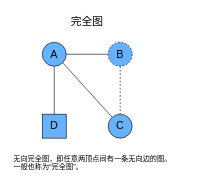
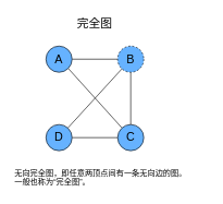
+ <mxCell id="7" style="edgeStyle=none;rounded=0;orthogonalLoop=1;jettySize=auto;html=1;endArrow=none;startFill=0;" parent="1" source="8" target="10" edge="1"><mxGeometry relative="1" as="geometry" /></mxCell>
- <mxCell id="3" value="" style="edgeStyle=none;rounded=0;orthogonalLoop=1;jettySize=auto;html=1;endArrow=none;startFill=0;" parent="1" source="5" target="10" edge="1"><mxGeometry relative="1" as="geometry" /></mxCell>
- <mxCell id="6" value="" style="edgeStyle=orthogonalEdgeStyle;rounded=0;orthogonalLoop=1;jettySize=auto;html=1;endArrow=none;startFill=0;dashed=1;" parent="1" source="8" target="11" edge="1"><mxGeometry relative="1" as="geometry"><mxPoint x="290" y="90" as="targetPoint" /><Array as="points"><mxPoint x="210" y="90" /></Array></mxGeometry></mxCell>
+ <mxCell id="6" value="" style="edgeStyle=orthogonalEdgeStyle;rounded=0;orthogonalLoop=1;jettySize=auto;html=1;endArrow=none;startFill=0;" parent="1" source="8" target="11" edge="1"><mxGeometry relative="1" as="geometry"><mxPoint x="290" y="90" as="targetPoint" /><Array as="points"><mxPoint x="210" y="90" /></Array></mxGeometry></mxCell>
- <mxCell id="10" value="&lt;font style=&quot;color: rgb(0, 0, 0); font-size: 18px;&quot;&gt;D&lt;/font&gt;" style="whiteSpace=wrap;html=1;aspect=fixed;fillColor=#66B2FF;rounded=0;" parent="1" vertex="1"><mxGeometry x="70" y="190" width="40" height="40" as="geometry" /></mxCell>
+ <mxCell id="10" value="&lt;font style=&quot;color: rgb(0, 0, 0); font-size: 18px;&quot;&gt;D&lt;/font&gt;" style="ellipse;whiteSpace=wrap;html=1;aspect=fixed;fillColor=#66B2FF;" parent="1" vertex="1"><mxGeometry x="70" y="190" width="40" height="40" as="geometry" /></mxCell>
+ <mxCell id="9" value="" style="edgeStyle=none;rounded=0;orthogonalLoop=1;jettySize=auto;html=1;endArrow=none;startFill=0;" parent="1" source="10" target="11" edge="1"><mxGeometry relative="1" as="geometry" /></mxCell>
